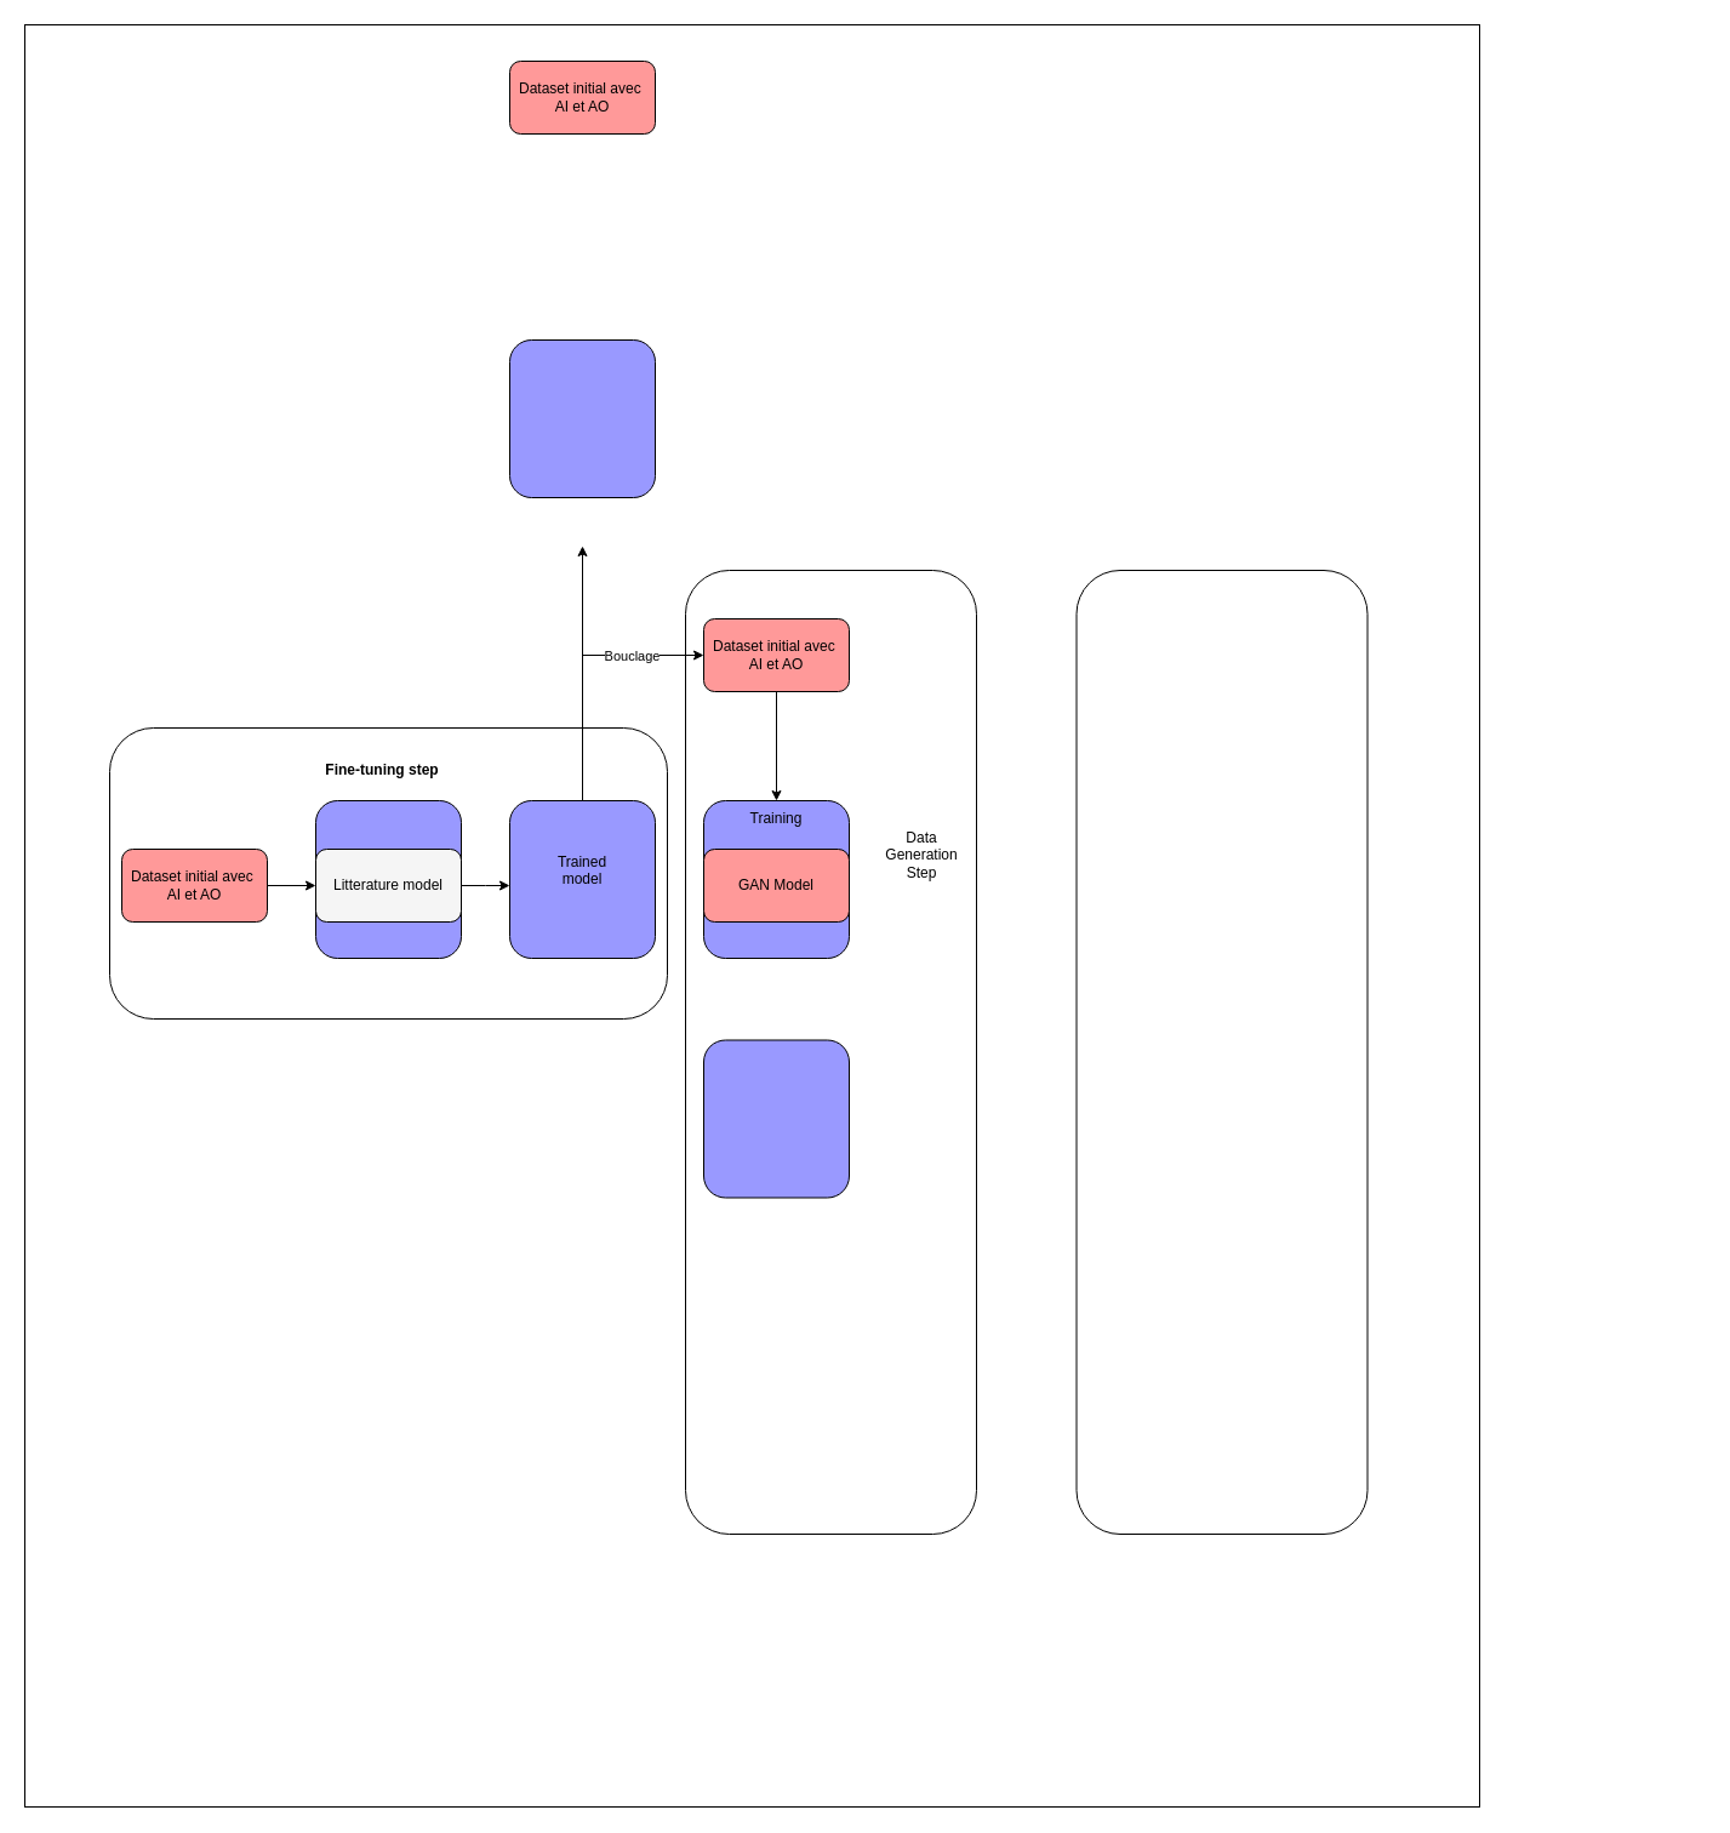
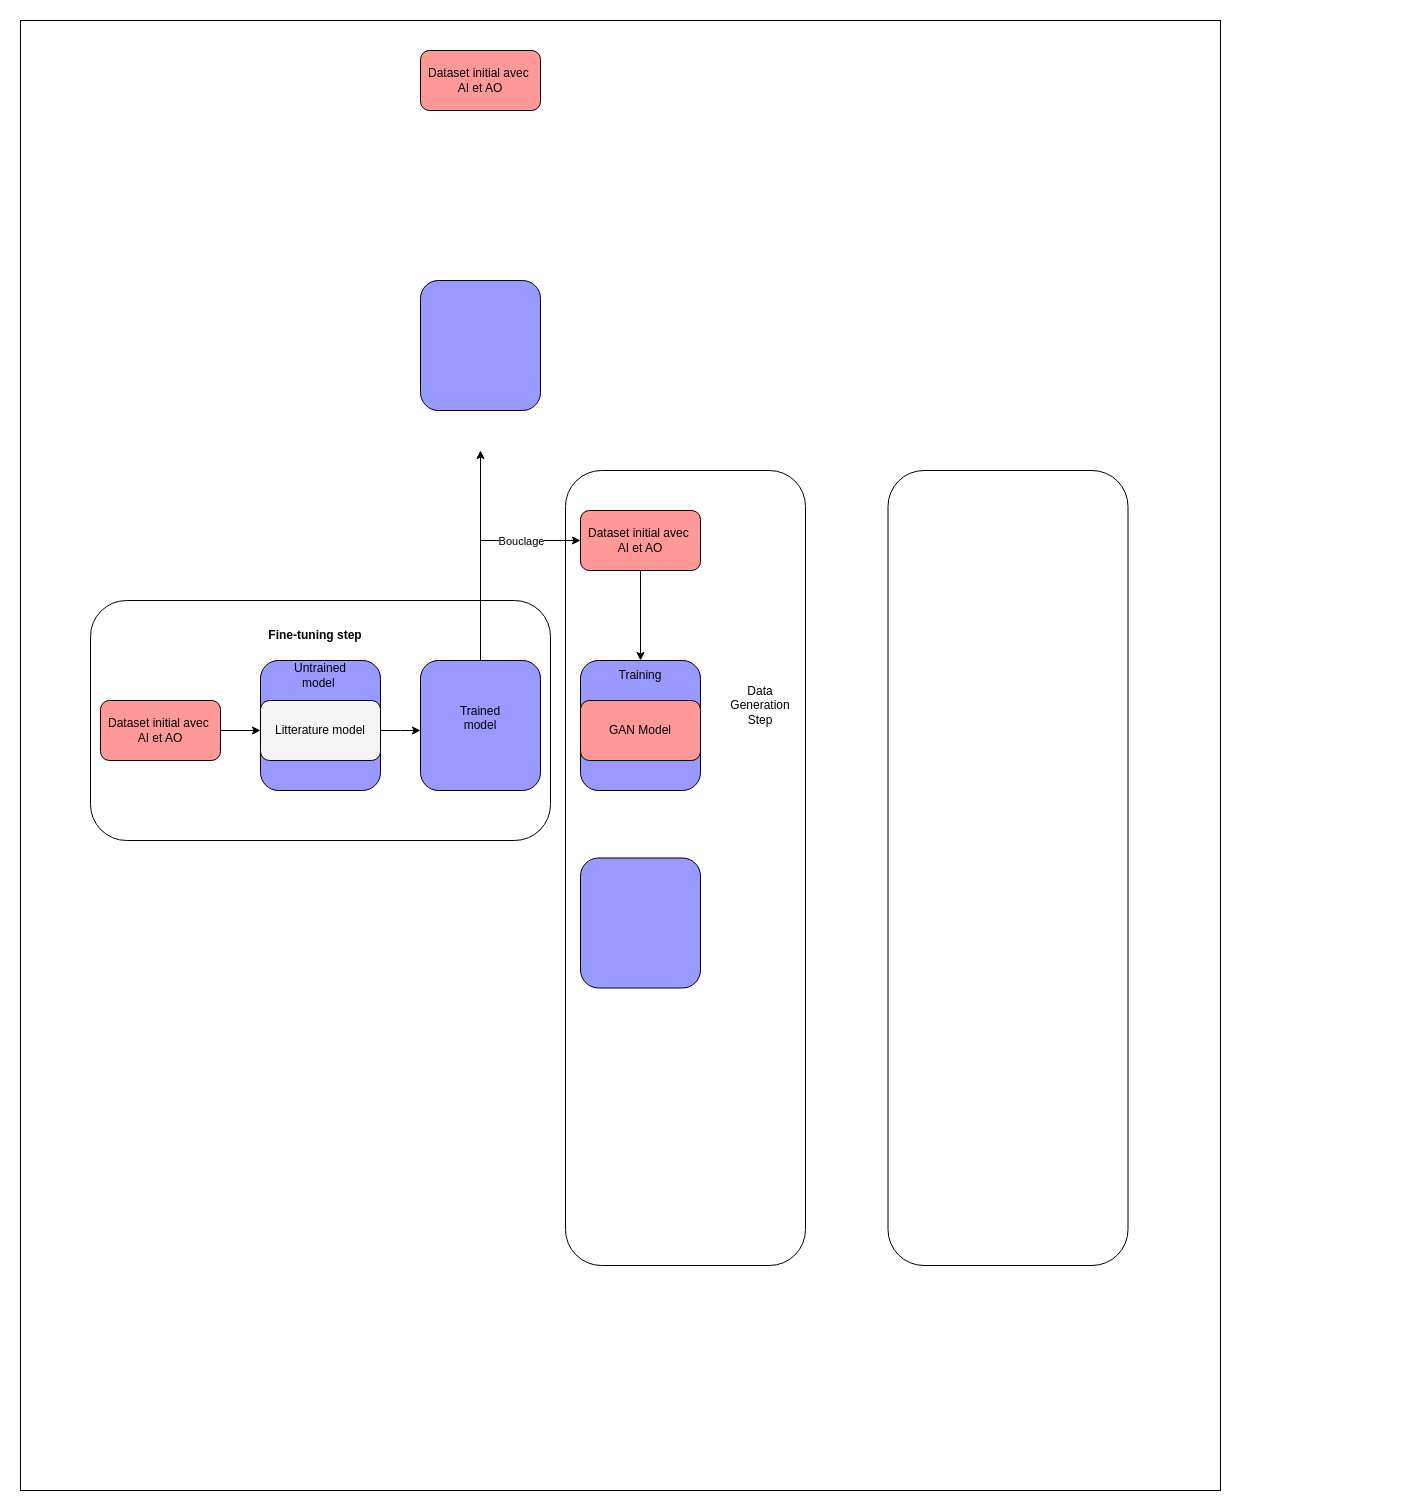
+ <mxCell id="15" value="Untrained model&amp;nbsp;" style="text;html=1;align=center;verticalAlign=middle;whiteSpace=wrap;rounded=0;" vertex="1" parent="1"><mxGeometry x="290" y="660" width="60" height="30" as="geometry" /></mxCell>
